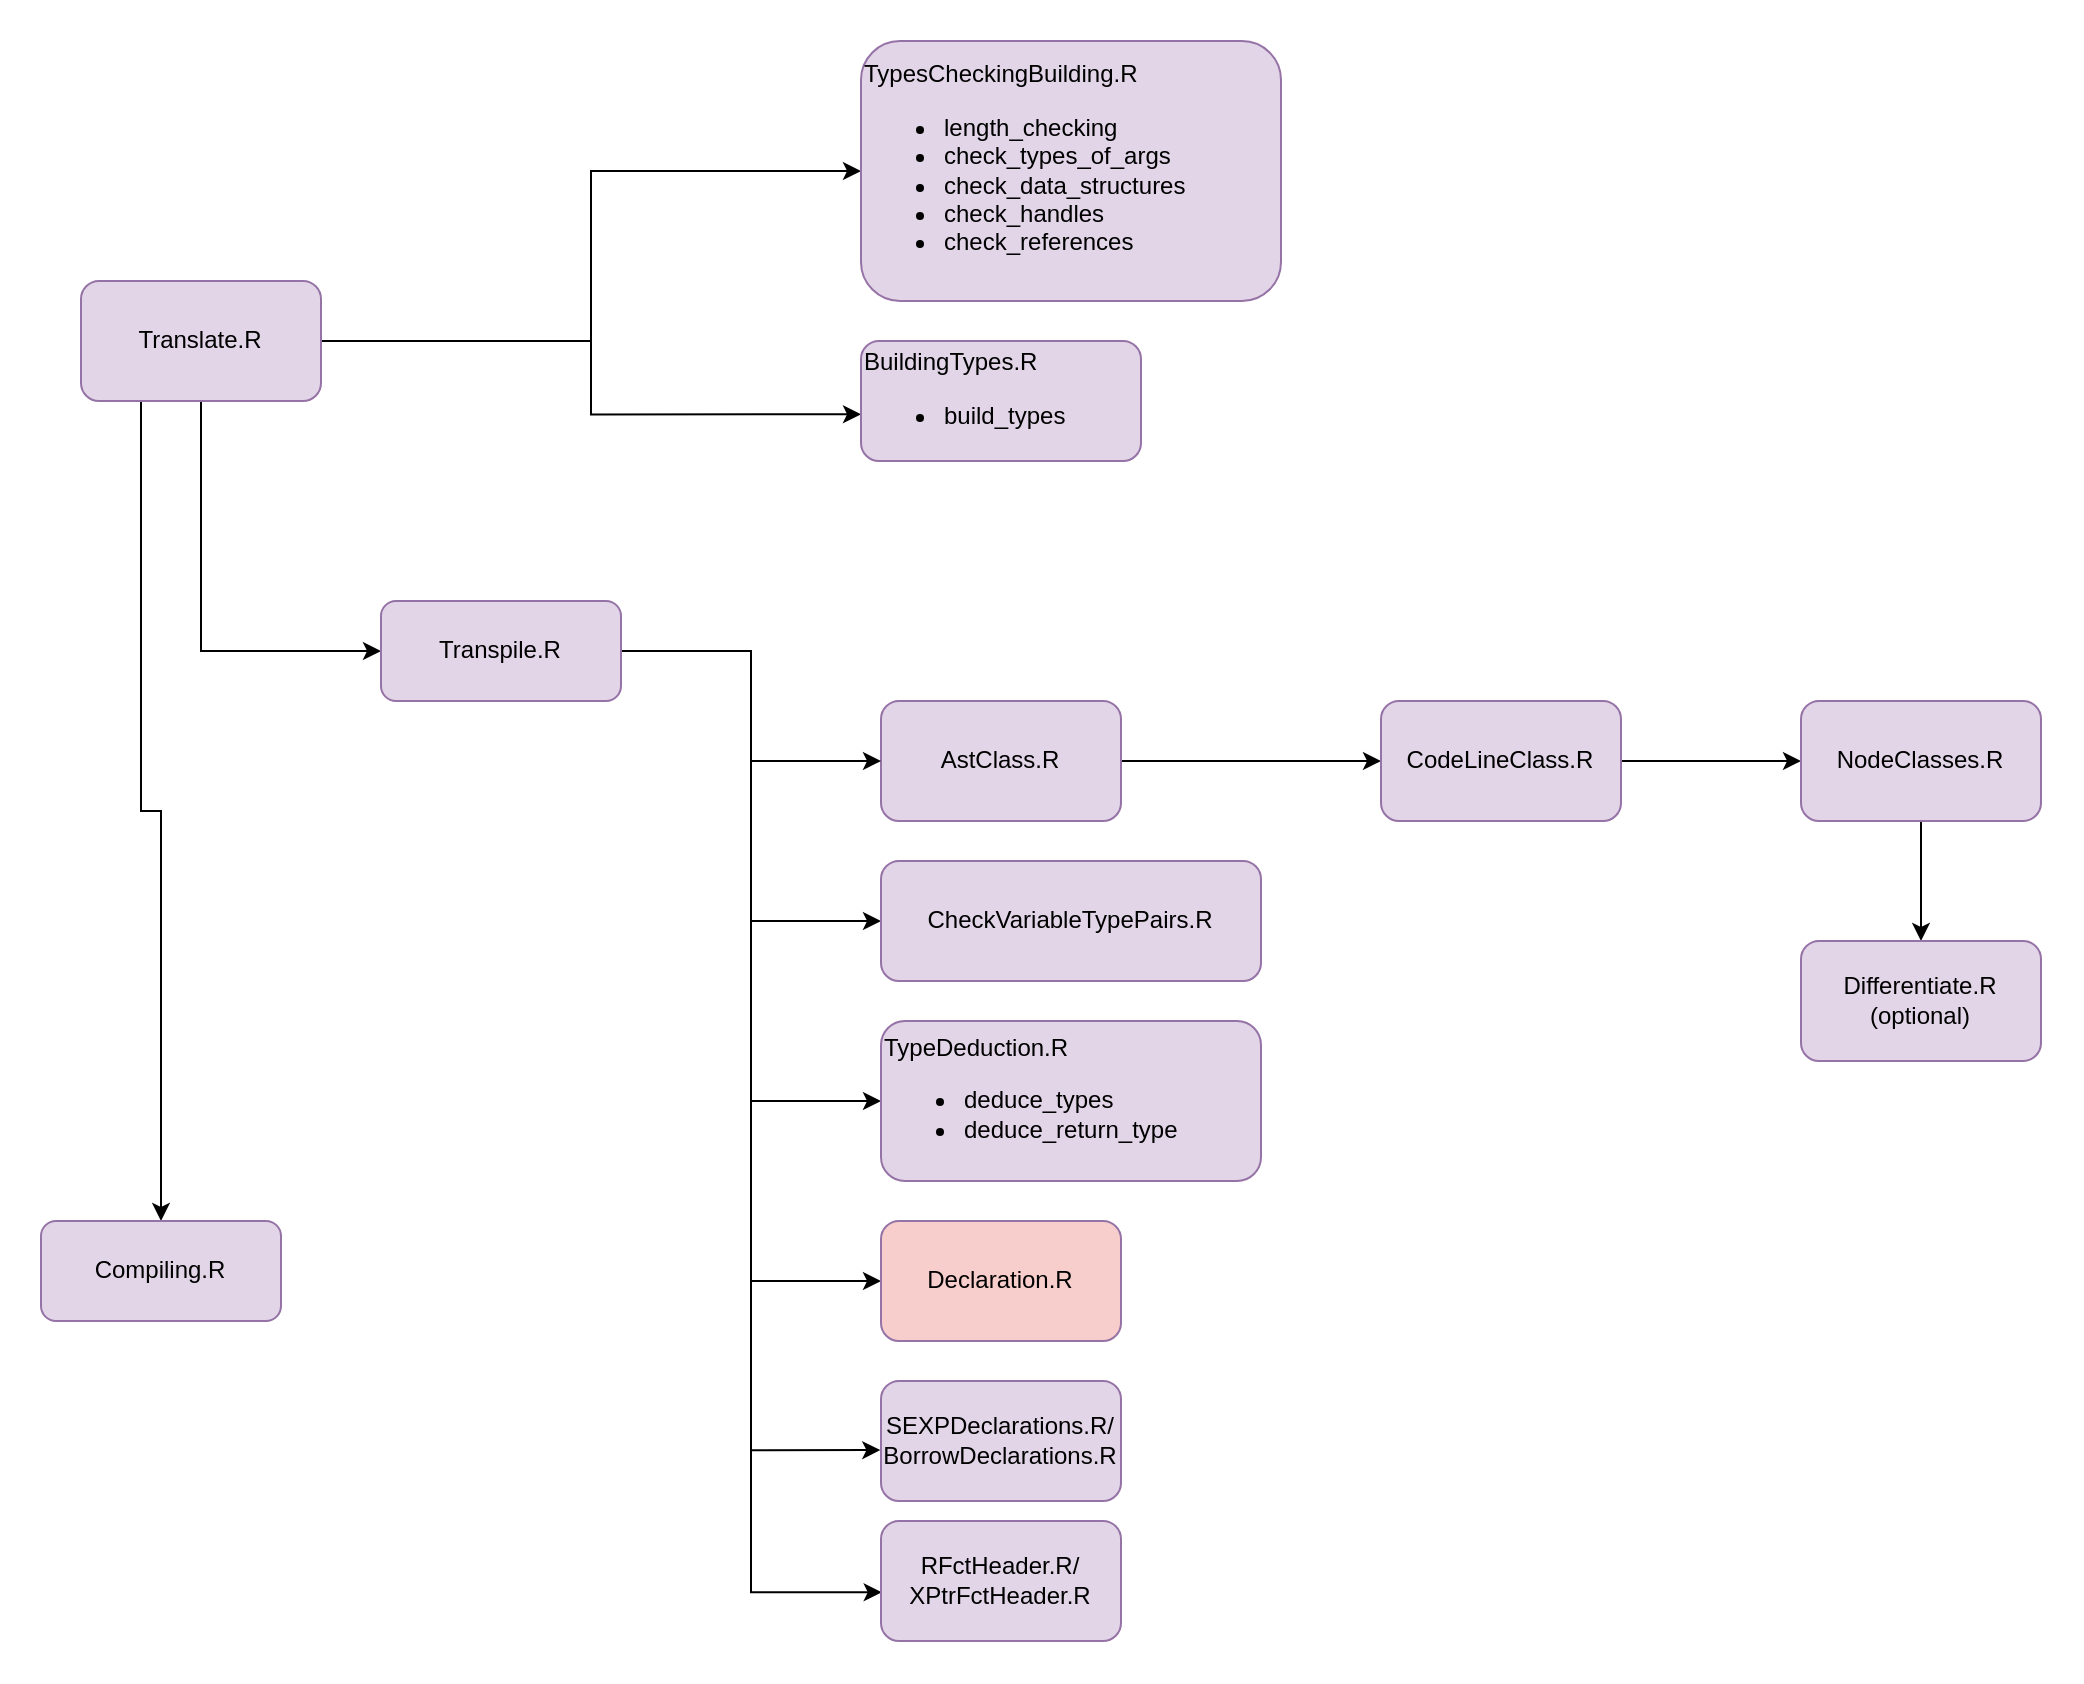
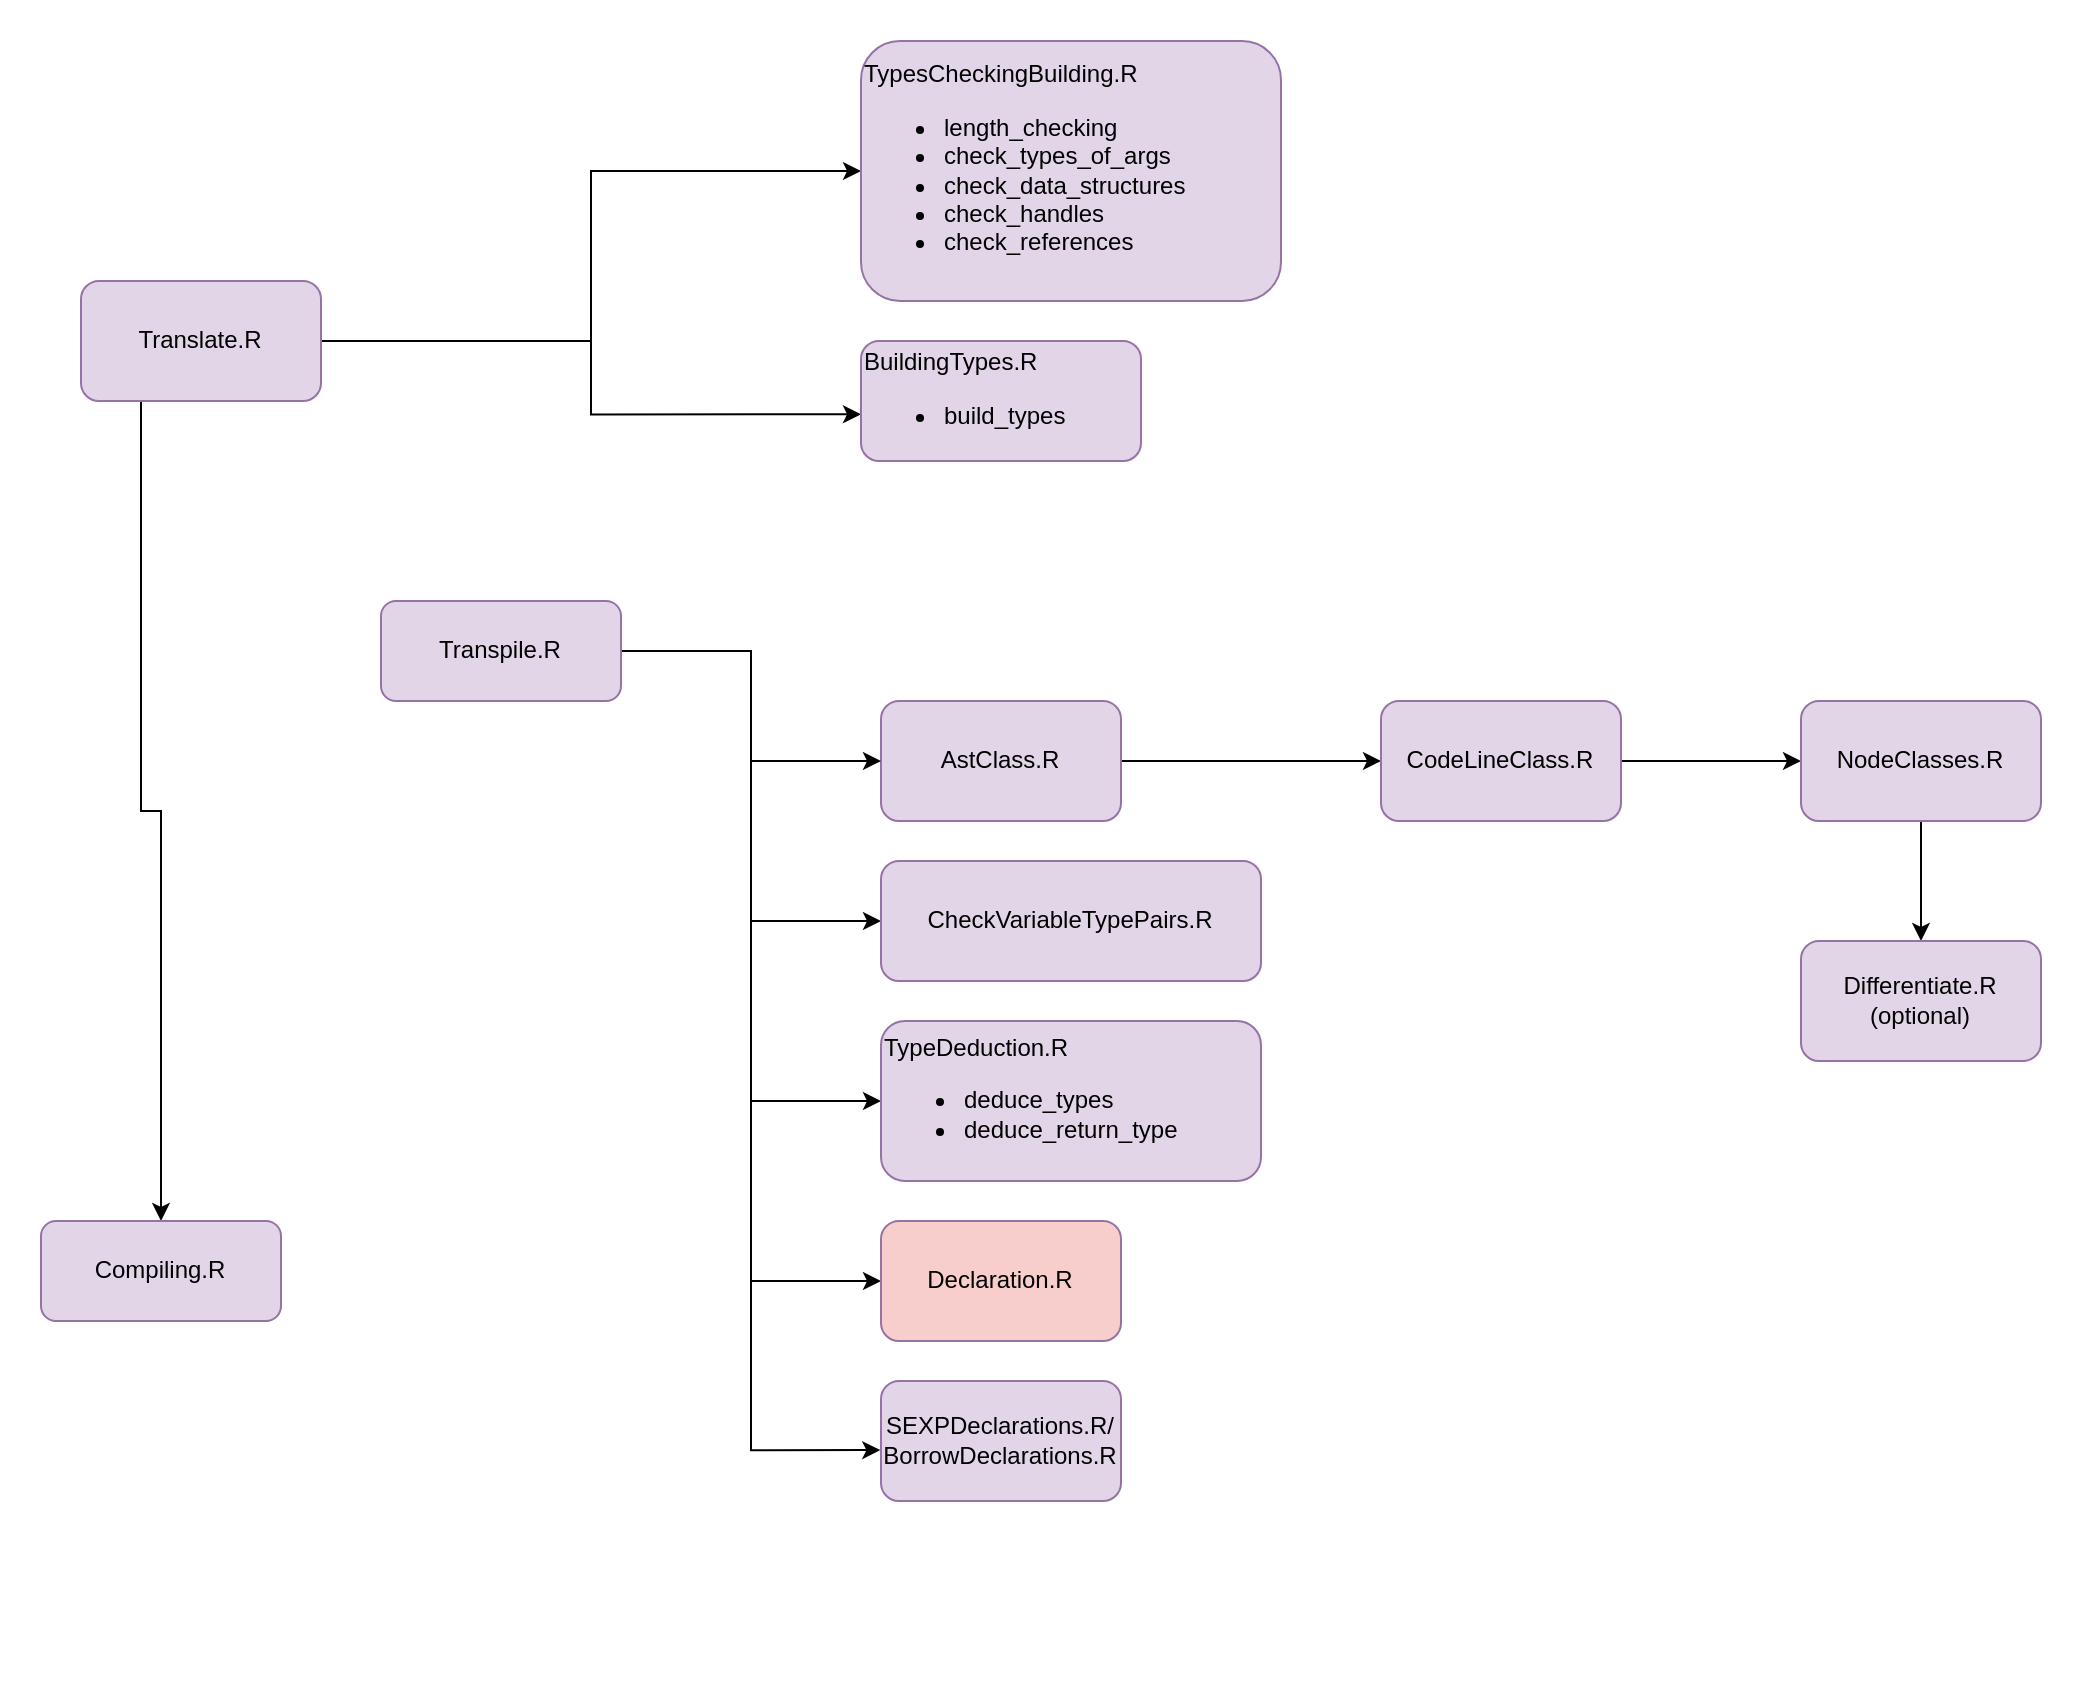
- <mxCell id="4" style="edgeStyle=orthogonalEdgeStyle;rounded=0;orthogonalLoop=1;jettySize=auto;html=1;exitX=0.5;exitY=1;exitDx=0;exitDy=0;entryX=0;entryY=0.5;entryDx=0;entryDy=0;" edge="1" parent="1" source="6" target="17"><mxGeometry relative="1" as="geometry" /></mxCell>
- <mxCell id="16" style="edgeStyle=orthogonalEdgeStyle;rounded=0;orthogonalLoop=1;jettySize=auto;html=1;exitX=1;exitY=0.5;exitDx=0;exitDy=0;entryX=0.003;entryY=0.594;entryDx=0;entryDy=0;entryPerimeter=0;" edge="1" parent="1" source="17" target="22"><mxGeometry relative="1" as="geometry" /></mxCell>
- <mxCell id="22" value="RFctHeader.R/&lt;br&gt;XPtrFctHeader.R" style="rounded=1;whiteSpace=wrap;html=1;fillColor=#e1d5e7;strokeColor=#9673a6;" vertex="1" parent="1"><mxGeometry x="440" y="760" width="120" height="60" as="geometry" /></mxCell>
